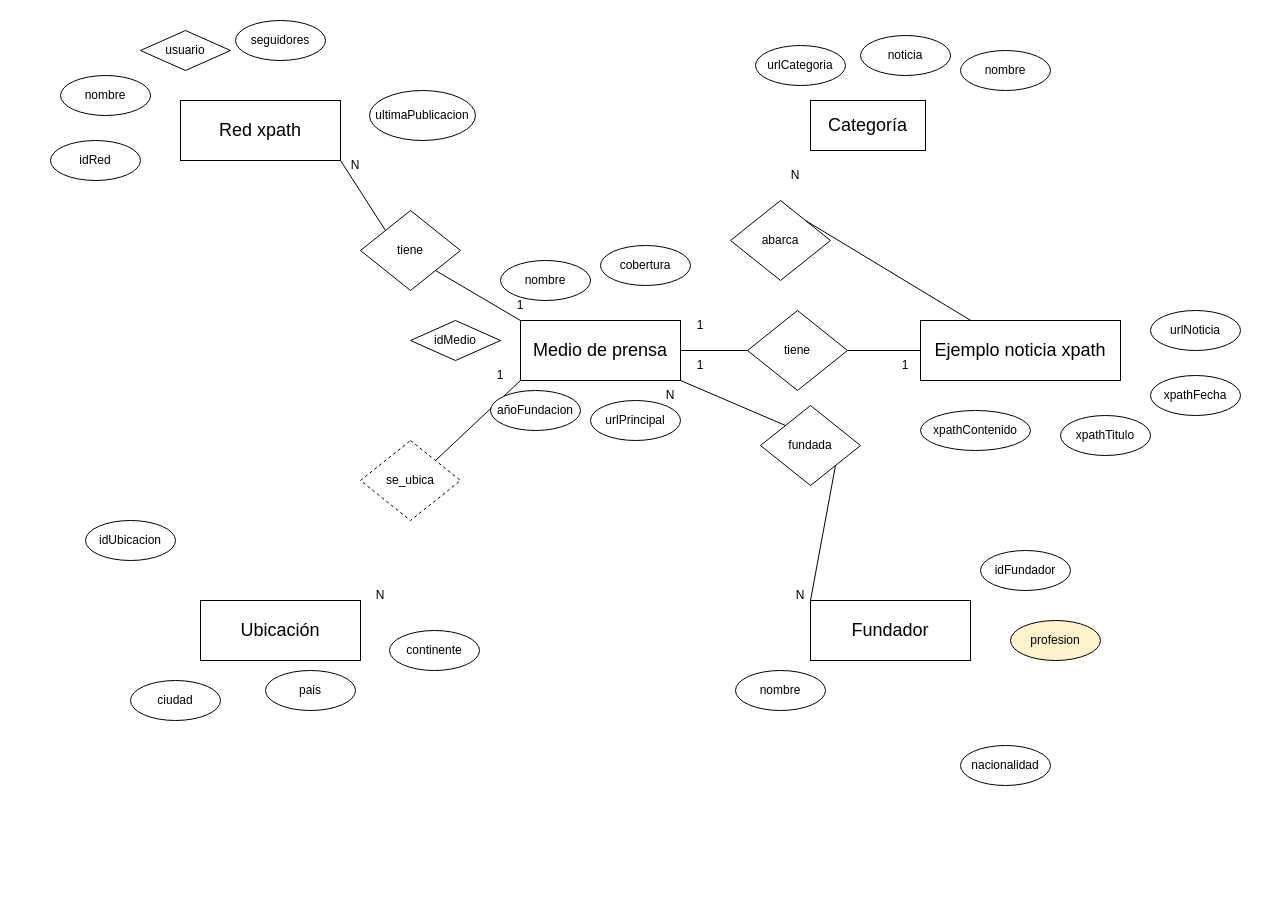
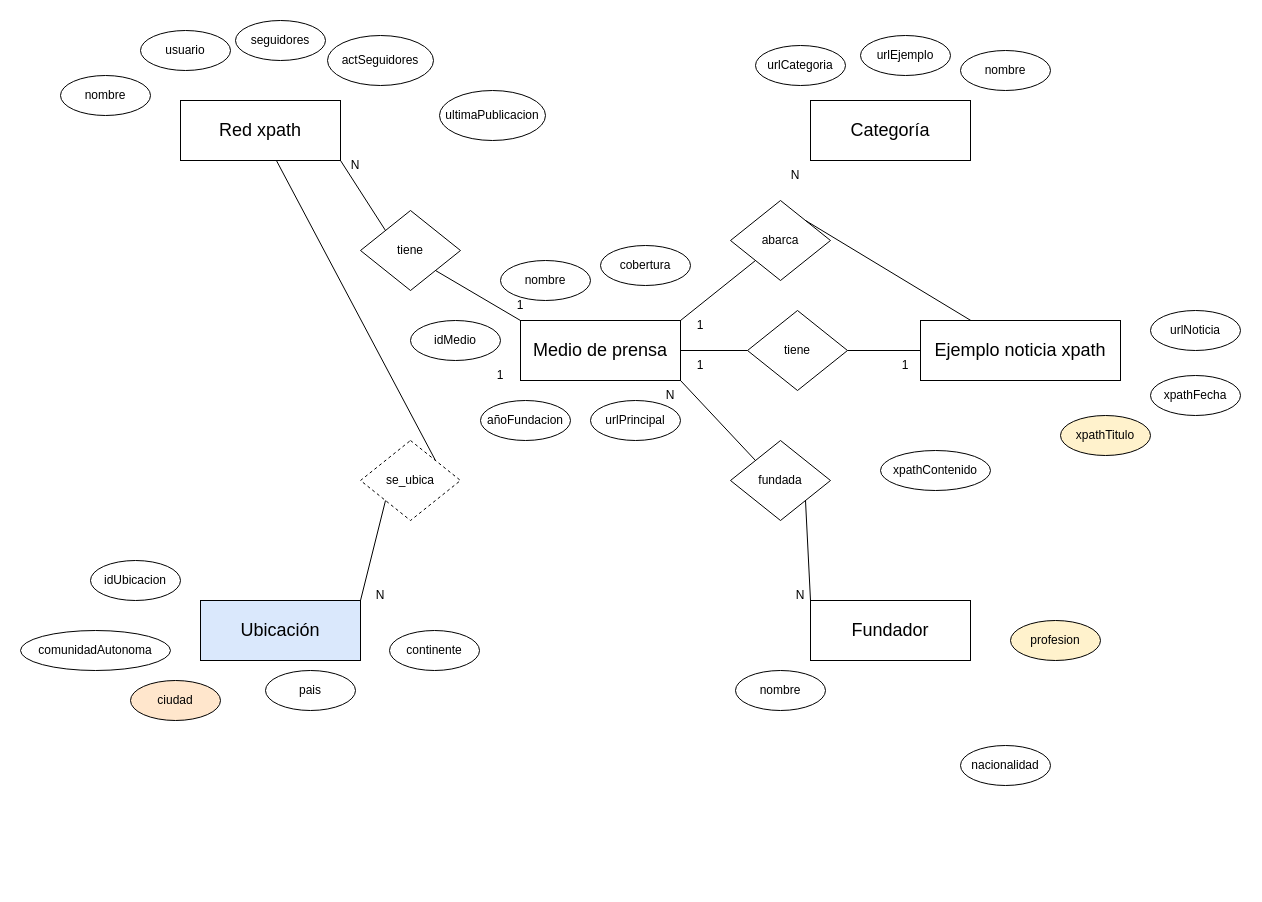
- <mxCell id="21" value="usuario" style="rhombus;whiteSpace=wrap;html=1;" parent="1" vertex="1"><mxGeometry x="140" y="30" width="90" height="40" as="geometry" /></mxCell>
+ <mxCell id="21" value="usuario" style="ellipse;whiteSpace=wrap;html=1;" parent="1" vertex="1"><mxGeometry x="140" y="30" width="90" height="40" as="geometry" /></mxCell>
- <mxCell id="26" value="noticia" style="ellipse;whiteSpace=wrap;html=1;" parent="1" vertex="1"><mxGeometry x="860" y="35" width="90" height="40" as="geometry" /></mxCell>
+ <mxCell id="26" value="urlEjemplo" style="ellipse;whiteSpace=wrap;html=1;" parent="1" vertex="1"><mxGeometry x="860" y="35" width="90" height="40" as="geometry" /></mxCell>
+ <mxCell id="23" value="actSeguidores" style="ellipse;whiteSpace=wrap;html=1;" parent="1" vertex="1"><mxGeometry x="327" y="35" width="106" height="50" as="geometry" /></mxCell>
- <mxCell id="49" value="ultimaPublicacion" style="ellipse;whiteSpace=wrap;html=1;" parent="1" vertex="1"><mxGeometry x="369" y="90" width="106" height="50" as="geometry" /></mxCell>
+ <mxCell id="49" value="ultimaPublicacion" style="ellipse;whiteSpace=wrap;html=1;" parent="1" vertex="1"><mxGeometry x="439" y="90" width="106" height="50" as="geometry" /></mxCell>
- <mxCell id="6" value="&lt;span style=&quot;font-size: 18px;&quot;&gt;Categoría&lt;/span&gt;" style="rounded=0;whiteSpace=wrap;html=1;" parent="1" vertex="1"><mxGeometry x="810" y="100" width="115" height="50" as="geometry" /></mxCell>
+ <mxCell id="6" value="&lt;span style=&quot;font-size: 18px;&quot;&gt;Categoría&lt;/span&gt;" style="rounded=0;whiteSpace=wrap;html=1;" parent="1" vertex="1"><mxGeometry x="810" y="100" width="160" height="60" as="geometry" /></mxCell>
- <mxCell id="50" value="idRed" style="ellipse;whiteSpace=wrap;html=1;" parent="1" vertex="1"><mxGeometry x="50" y="140" width="90" height="40" as="geometry" /></mxCell>
+ <mxCell id="14" value="" style="endArrow=none;html=1;rounded=0;entryX=0;entryY=1;entryDx=0;entryDy=0;exitX=1;exitY=0;exitDx=0;exitDy=0;" parent="1" source="2" target="8" edge="1"><mxGeometry width="50" height="50" relative="1" as="geometry"><mxPoint x="540" y="330" as="sourcePoint" /><mxPoint x="590" y="280" as="targetPoint" /></mxGeometry></mxCell>
- <mxCell id="51" value="idMedio" style="rhombus;whiteSpace=wrap;html=1;" parent="1" vertex="1"><mxGeometry x="410" y="320" width="90" height="40" as="geometry" /></mxCell>
+ <mxCell id="51" value="idMedio" style="ellipse;whiteSpace=wrap;html=1;" parent="1" vertex="1"><mxGeometry x="410" y="320" width="90" height="40" as="geometry" /></mxCell>
- <mxCell id="53" value="añoFundacion" style="ellipse;whiteSpace=wrap;html=1;" parent="1" vertex="1"><mxGeometry x="490" y="390" width="90" height="40" as="geometry" /></mxCell>
+ <mxCell id="53" value="añoFundacion" style="ellipse;whiteSpace=wrap;html=1;" parent="1" vertex="1"><mxGeometry x="480" y="400" width="90" height="40" as="geometry" /></mxCell>
- <mxCell id="15" value="" style="endArrow=none;html=1;rounded=0;exitX=1;exitY=0;exitDx=0;exitDy=0;entryX=0;entryY=1;entryDx=0;entryDy=0;" parent="1" source="9" target="2" edge="1"><mxGeometry width="50" height="50" relative="1" as="geometry"><mxPoint x="540" y="330" as="sourcePoint" /><mxPoint x="590" y="280" as="targetPoint" /></mxGeometry></mxCell>
+ <mxCell id="15" value="" style="endArrow=none;html=1;rounded=0;exitX=1;exitY=0;exitDx=0;exitDy=0;" parent="1" source="9" target="5" edge="1"><mxGeometry width="50" height="50" relative="1" as="geometry"><mxPoint x="540" y="330" as="sourcePoint" /><mxPoint x="590" y="280" as="targetPoint" /></mxGeometry></mxCell>
- <mxCell id="48" value="xpathContenido" style="ellipse;whiteSpace=wrap;html=1;" parent="1" vertex="1"><mxGeometry x="920" y="410" width="110" height="40" as="geometry" /></mxCell>
+ <mxCell id="48" value="xpathContenido" style="ellipse;whiteSpace=wrap;html=1;" parent="1" vertex="1"><mxGeometry x="880" y="450" width="110" height="40" as="geometry" /></mxCell>
- <mxCell id="47" value="xpathTitulo" style="ellipse;whiteSpace=wrap;html=1;" parent="1" vertex="1"><mxGeometry x="1060" y="415" width="90" height="40" as="geometry" /></mxCell>
+ <mxCell id="47" value="xpathTitulo" style="ellipse;whiteSpace=wrap;html=1;fillColor=#fff2cc;" parent="1" vertex="1"><mxGeometry x="1060" y="415" width="90" height="40" as="geometry" /></mxCell>
- <mxCell id="10" value="fundada" style="rhombus;whiteSpace=wrap;html=1;" parent="1" vertex="1"><mxGeometry x="760" y="405" width="100" height="80" as="geometry" /></mxCell>
+ <mxCell id="10" value="fundada" style="rhombus;whiteSpace=wrap;html=1;" parent="1" vertex="1"><mxGeometry x="730" y="440" width="100" height="80" as="geometry" /></mxCell>
- <mxCell id="58" value="idUbicacion" style="ellipse;whiteSpace=wrap;html=1;" parent="1" vertex="1"><mxGeometry x="85" y="520" width="90" height="40" as="geometry" /></mxCell>
+ <mxCell id="58" value="idUbicacion" style="ellipse;whiteSpace=wrap;html=1;" parent="1" vertex="1"><mxGeometry x="90" y="560" width="90" height="40" as="geometry" /></mxCell>
+ <mxCell id="16" value="" style="endArrow=none;html=1;rounded=0;exitX=1;exitY=0;exitDx=0;exitDy=0;entryX=0;entryY=1;entryDx=0;entryDy=0;" parent="1" source="3" target="9" edge="1"><mxGeometry width="50" height="50" relative="1" as="geometry"><mxPoint x="540" y="390" as="sourcePoint" /><mxPoint x="590" y="340" as="targetPoint" /></mxGeometry></mxCell>
- <mxCell id="57" value="idFundador" style="ellipse;whiteSpace=wrap;html=1;" parent="1" vertex="1"><mxGeometry x="980" y="550" width="90" height="40" as="geometry" /></mxCell>
- <mxCell id="3" value="&lt;span style=&quot;font-size: 18px;&quot;&gt;Ubicación&lt;/span&gt;" style="rounded=0;whiteSpace=wrap;html=1;" parent="1" vertex="1"><mxGeometry x="200" y="600" width="160" height="60" as="geometry" /></mxCell>
+ <mxCell id="3" value="&lt;span style=&quot;font-size: 18px;&quot;&gt;Ubicación&lt;/span&gt;" style="rounded=0;whiteSpace=wrap;html=1;fillColor=#dae8fc;" parent="1" vertex="1"><mxGeometry x="200" y="600" width="160" height="60" as="geometry" /></mxCell>
+ <mxCell id="28" value="comunidadAutonoma" style="ellipse;whiteSpace=wrap;html=1;" parent="1" vertex="1"><mxGeometry x="20" y="630" width="150" height="40" as="geometry" /></mxCell>
- <mxCell id="31" value="ciudad" style="ellipse;whiteSpace=wrap;html=1;" parent="1" vertex="1"><mxGeometry x="130" y="680" width="90" height="40" as="geometry" /></mxCell>
+ <mxCell id="31" value="ciudad" style="ellipse;whiteSpace=wrap;html=1;fillColor=#ffe6cc;" parent="1" vertex="1"><mxGeometry x="130" y="680" width="90" height="40" as="geometry" /></mxCell>
